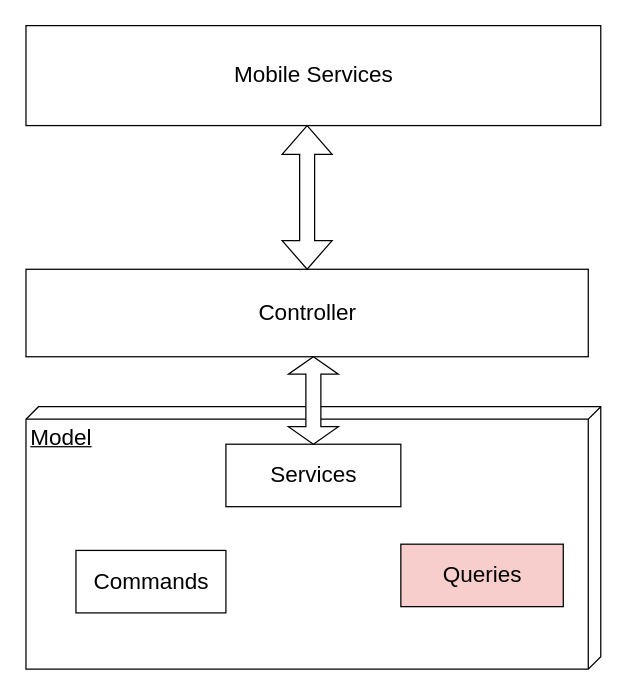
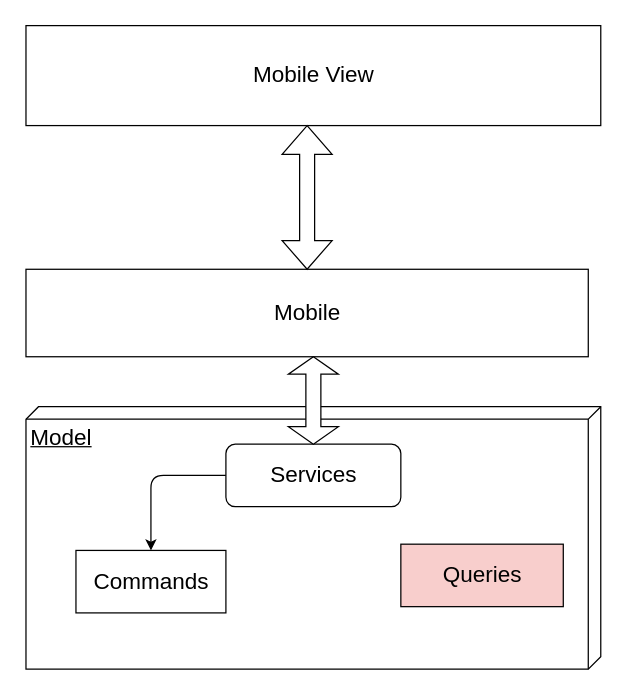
- <mxCell id="2" value="Mobile Services" style="html=1;fontSize=18;" vertex="1" parent="1"><mxGeometry x="20" y="20" width="460" height="80" as="geometry" /></mxCell>
+ <mxCell id="2" value="Mobile View" style="html=1;fontSize=18;" vertex="1" parent="1"><mxGeometry x="20" y="20" width="460" height="80" as="geometry" /></mxCell>
- <mxCell id="3" value="Controller" style="html=1;fontSize=18;" vertex="1" parent="1"><mxGeometry x="20" y="215" width="450" height="70" as="geometry" /></mxCell>
+ <mxCell id="3" value="Mobile" style="html=1;fontSize=18;" vertex="1" parent="1"><mxGeometry x="20" y="215" width="450" height="70" as="geometry" /></mxCell>
+ <mxCell id="5" style="edgeStyle=none;html=1;entryX=0.5;entryY=0;entryDx=0;entryDy=0;fontSize=18;exitX=0;exitY=0.5;exitDx=0;exitDy=0;" edge="1" parent="1" source="6" target="7"><mxGeometry relative="1" as="geometry"><Array as="points"><mxPoint x="120" y="380" /></Array></mxGeometry></mxCell>
- <mxCell id="6" value="Services" style="html=1;fontSize=18;" vertex="1" parent="1"><mxGeometry x="180" y="355" width="140" height="50" as="geometry" /></mxCell>
+ <mxCell id="6" value="Services" style="html=1;fontSize=18;rounded=1;" vertex="1" parent="1"><mxGeometry x="180" y="355" width="140" height="50" as="geometry" /></mxCell>
